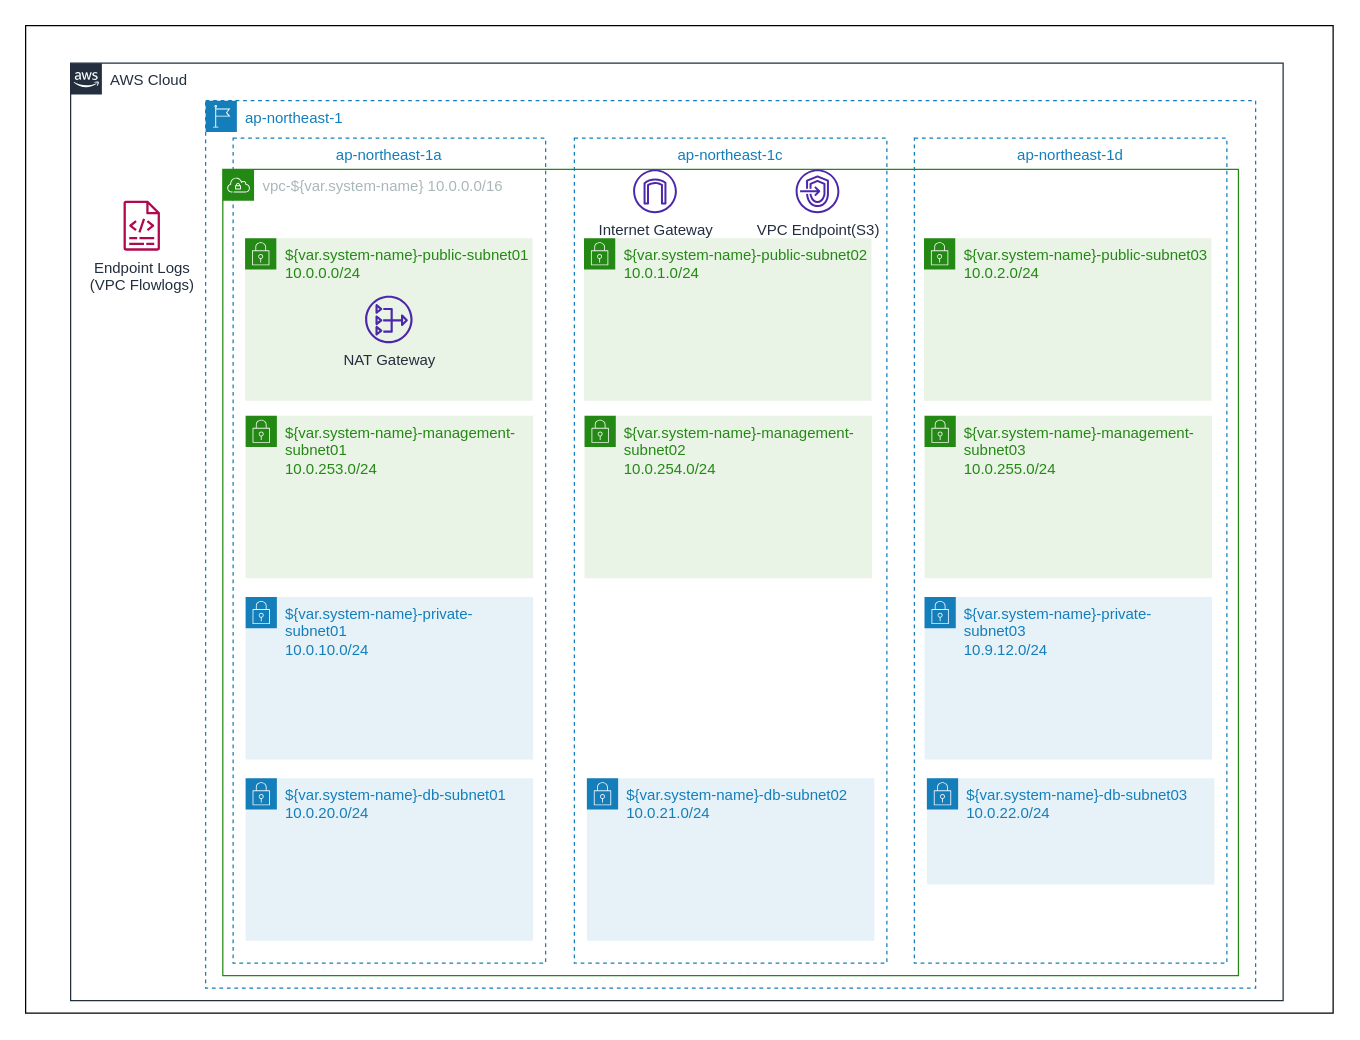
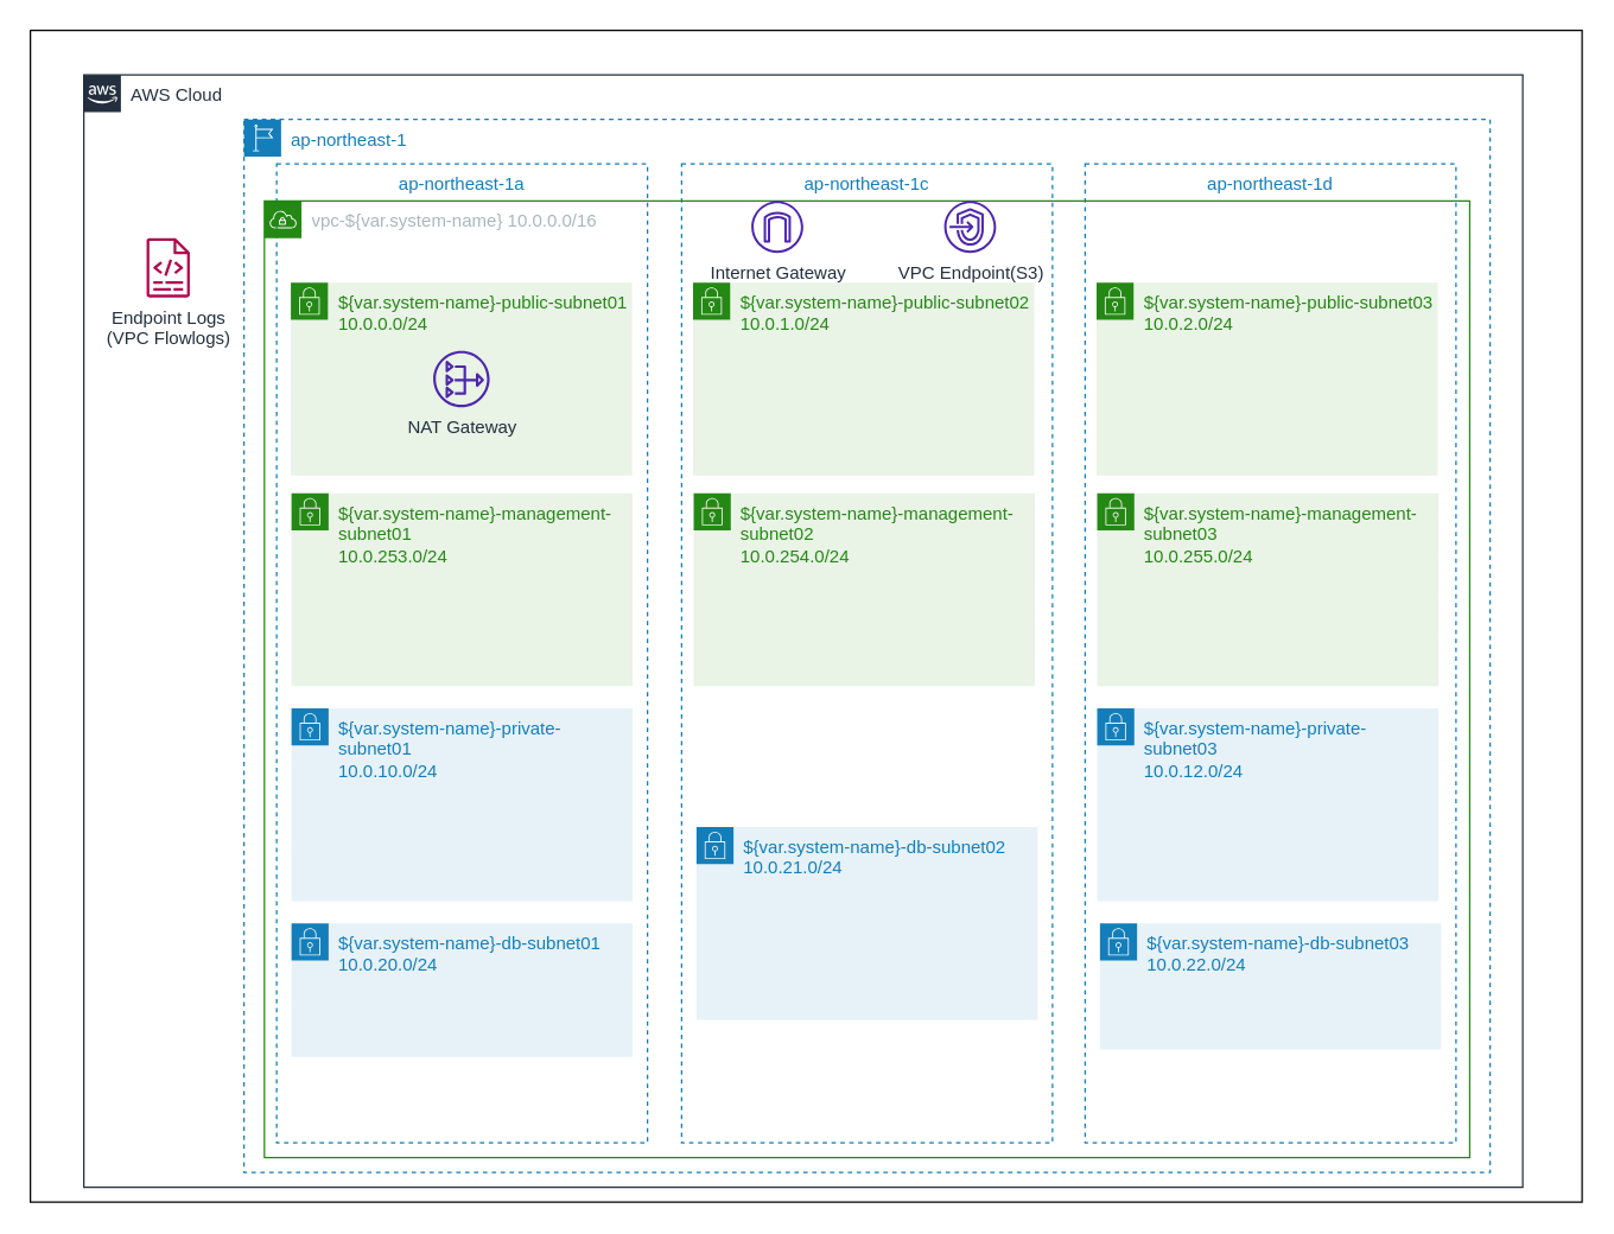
- <mxCell id="12" value="${var.system-name}-private-subnet03&lt;br&gt;10.9.12.0/24" style="points=[[0,0],[0.25,0],[0.5,0],[0.75,0],[1,0],[1,0.25],[1,0.5],[1,0.75],[1,1],[0.75,1],[0.5,1],[0.25,1],[0,1],[0,0.75],[0,0.5],[0,0.25]];outlineConnect=0;gradientColor=none;html=1;whiteSpace=wrap;fontSize=12;fontStyle=0;container=1;pointerEvents=0;collapsible=0;recursiveResize=0;shape=mxgraph.aws4.group;grIcon=mxgraph.aws4.group_security_group;grStroke=0;strokeColor=#147EBA;fillColor=#E6F2F8;verticalAlign=top;align=left;spacingLeft=30;fontColor=#147EBA;dashed=0;" parent="8" vertex="1"><mxGeometry x="561.37" y="342" width="230" height="130" as="geometry" /></mxCell>
+ <mxCell id="12" value="${var.system-name}-private-subnet03&lt;br&gt;10.0.12.0/24" style="points=[[0,0],[0.25,0],[0.5,0],[0.75,0],[1,0],[1,0.25],[1,0.5],[1,0.75],[1,1],[0.75,1],[0.5,1],[0.25,1],[0,1],[0,0.75],[0,0.5],[0,0.25]];outlineConnect=0;gradientColor=none;html=1;whiteSpace=wrap;fontSize=12;fontStyle=0;container=1;pointerEvents=0;collapsible=0;recursiveResize=0;shape=mxgraph.aws4.group;grIcon=mxgraph.aws4.group_security_group;grStroke=0;strokeColor=#147EBA;fillColor=#E6F2F8;verticalAlign=top;align=left;spacingLeft=30;fontColor=#147EBA;dashed=0;" parent="8" vertex="1"><mxGeometry x="561.37" y="342" width="230" height="130" as="geometry" /></mxCell>
- <mxCell id="20" value="${var.system-name}-db-subnet01&lt;br&gt;10.0.20.0/24" style="points=[[0,0],[0.25,0],[0.5,0],[0.75,0],[1,0],[1,0.25],[1,0.5],[1,0.75],[1,1],[0.75,1],[0.5,1],[0.25,1],[0,1],[0,0.75],[0,0.5],[0,0.25]];outlineConnect=0;gradientColor=none;html=1;whiteSpace=wrap;fontSize=12;fontStyle=0;container=1;pointerEvents=0;collapsible=0;recursiveResize=0;shape=mxgraph.aws4.group;grIcon=mxgraph.aws4.group_security_group;grStroke=0;strokeColor=#147EBA;fillColor=#E6F2F8;verticalAlign=top;align=left;spacingLeft=30;fontColor=#147EBA;dashed=0;" parent="4" vertex="1"><mxGeometry x="32" y="542" width="230" height="130" as="geometry" /></mxCell>
+ <mxCell id="20" value="${var.system-name}-db-subnet01&lt;br&gt;10.0.20.0/24" style="points=[[0,0],[0.25,0],[0.5,0],[0.75,0],[1,0],[1,0.25],[1,0.5],[1,0.75],[1,1],[0.75,1],[0.5,1],[0.25,1],[0,1],[0,0.75],[0,0.5],[0,0.25]];outlineConnect=0;gradientColor=none;html=1;whiteSpace=wrap;fontSize=12;fontStyle=0;container=1;pointerEvents=0;collapsible=0;recursiveResize=0;shape=mxgraph.aws4.group;grIcon=mxgraph.aws4.group_security_group;grStroke=0;strokeColor=#147EBA;fillColor=#E6F2F8;verticalAlign=top;align=left;spacingLeft=30;fontColor=#147EBA;dashed=0;" parent="4" vertex="1"><mxGeometry x="32" y="542" width="230" height="90" as="geometry" /></mxCell>
- <mxCell id="9" value="${var.system-name}-db-subnet02&lt;br&gt;10.0.21.0/24" style="points=[[0,0],[0.25,0],[0.5,0],[0.75,0],[1,0],[1,0.25],[1,0.5],[1,0.75],[1,1],[0.75,1],[0.5,1],[0.25,1],[0,1],[0,0.75],[0,0.5],[0,0.25]];outlineConnect=0;gradientColor=none;html=1;whiteSpace=wrap;fontSize=12;fontStyle=0;container=1;pointerEvents=0;collapsible=0;recursiveResize=0;shape=mxgraph.aws4.group;grIcon=mxgraph.aws4.group_security_group;grStroke=0;strokeColor=#147EBA;fillColor=#E6F2F8;verticalAlign=top;align=left;spacingLeft=30;fontColor=#147EBA;dashed=0;" parent="8" vertex="1"><mxGeometry x="291.25" y="487" width="230" height="130" as="geometry" /></mxCell>
+ <mxCell id="9" value="${var.system-name}-db-subnet02&lt;br&gt;10.0.21.0/24" style="points=[[0,0],[0.25,0],[0.5,0],[0.75,0],[1,0],[1,0.25],[1,0.5],[1,0.75],[1,1],[0.75,1],[0.5,1],[0.25,1],[0,1],[0,0.75],[0,0.5],[0,0.25]];outlineConnect=0;gradientColor=none;html=1;whiteSpace=wrap;fontSize=12;fontStyle=0;container=1;pointerEvents=0;collapsible=0;recursiveResize=0;shape=mxgraph.aws4.group;grIcon=mxgraph.aws4.group_security_group;grStroke=0;strokeColor=#147EBA;fillColor=#E6F2F8;verticalAlign=top;align=left;spacingLeft=30;fontColor=#147EBA;dashed=0;" parent="8" vertex="1"><mxGeometry x="291.25" y="422" width="230" height="130" as="geometry" /></mxCell>
